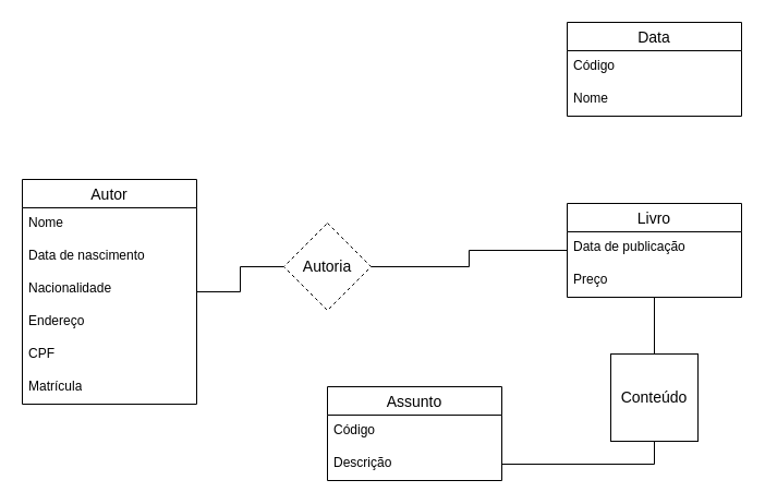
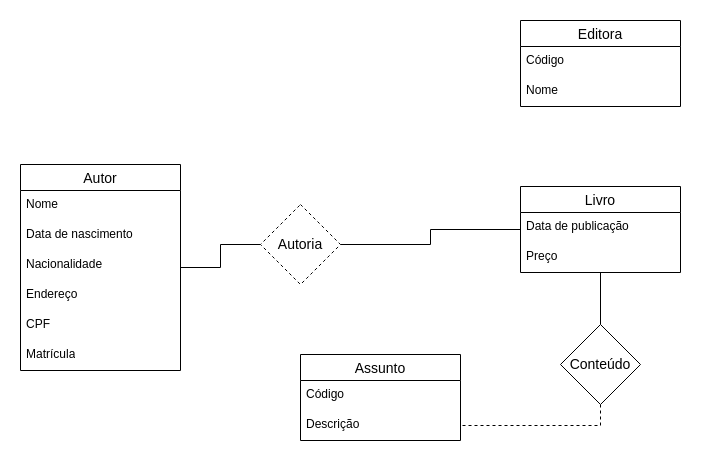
- <mxCell id="16" value="Data" style="swimlane;fontStyle=0;childLayout=stackLayout;horizontal=1;startSize=26;horizontalStack=0;resizeParent=1;resizeParentMax=0;resizeLast=0;collapsible=1;marginBottom=0;align=center;fontSize=14;" vertex="1" parent="1"><mxGeometry x="520" y="20" width="160" height="86" as="geometry" /></mxCell>
+ <mxCell id="16" value="Editora" style="swimlane;fontStyle=0;childLayout=stackLayout;horizontal=1;startSize=26;horizontalStack=0;resizeParent=1;resizeParentMax=0;resizeLast=0;collapsible=1;marginBottom=0;align=center;fontSize=14;" vertex="1" parent="1"><mxGeometry x="520" y="20" width="160" height="86" as="geometry" /></mxCell>
- <mxCell id="20" value="Conteúdo" style="whiteSpace=wrap;html=1;fontSize=14;fontStyle=0;startSize=26;horizontal=1;rounded=0;" vertex="1" parent="1"><mxGeometry x="560" y="324" width="80" height="80" as="geometry" /></mxCell>
+ <mxCell id="20" value="Conteúdo" style="rhombus;whiteSpace=wrap;html=1;fontSize=14;fontStyle=0;startSize=26;horizontal=1;" vertex="1" parent="1"><mxGeometry x="560" y="324" width="80" height="80" as="geometry" /></mxCell>
- <mxCell id="19" value="" style="edgeStyle=orthogonalEdgeStyle;rounded=0;orthogonalLoop=1;jettySize=auto;html=1;endArrow=none;endFill=0;" edge="1" parent="1" source="20" target="23"><mxGeometry relative="1" as="geometry" /></mxCell>
+ <mxCell id="19" value="" style="edgeStyle=orthogonalEdgeStyle;rounded=0;orthogonalLoop=1;jettySize=auto;html=1;endArrow=none;endFill=0;dashed=1;" edge="1" parent="1" source="20" target="23"><mxGeometry relative="1" as="geometry" /></mxCell>
